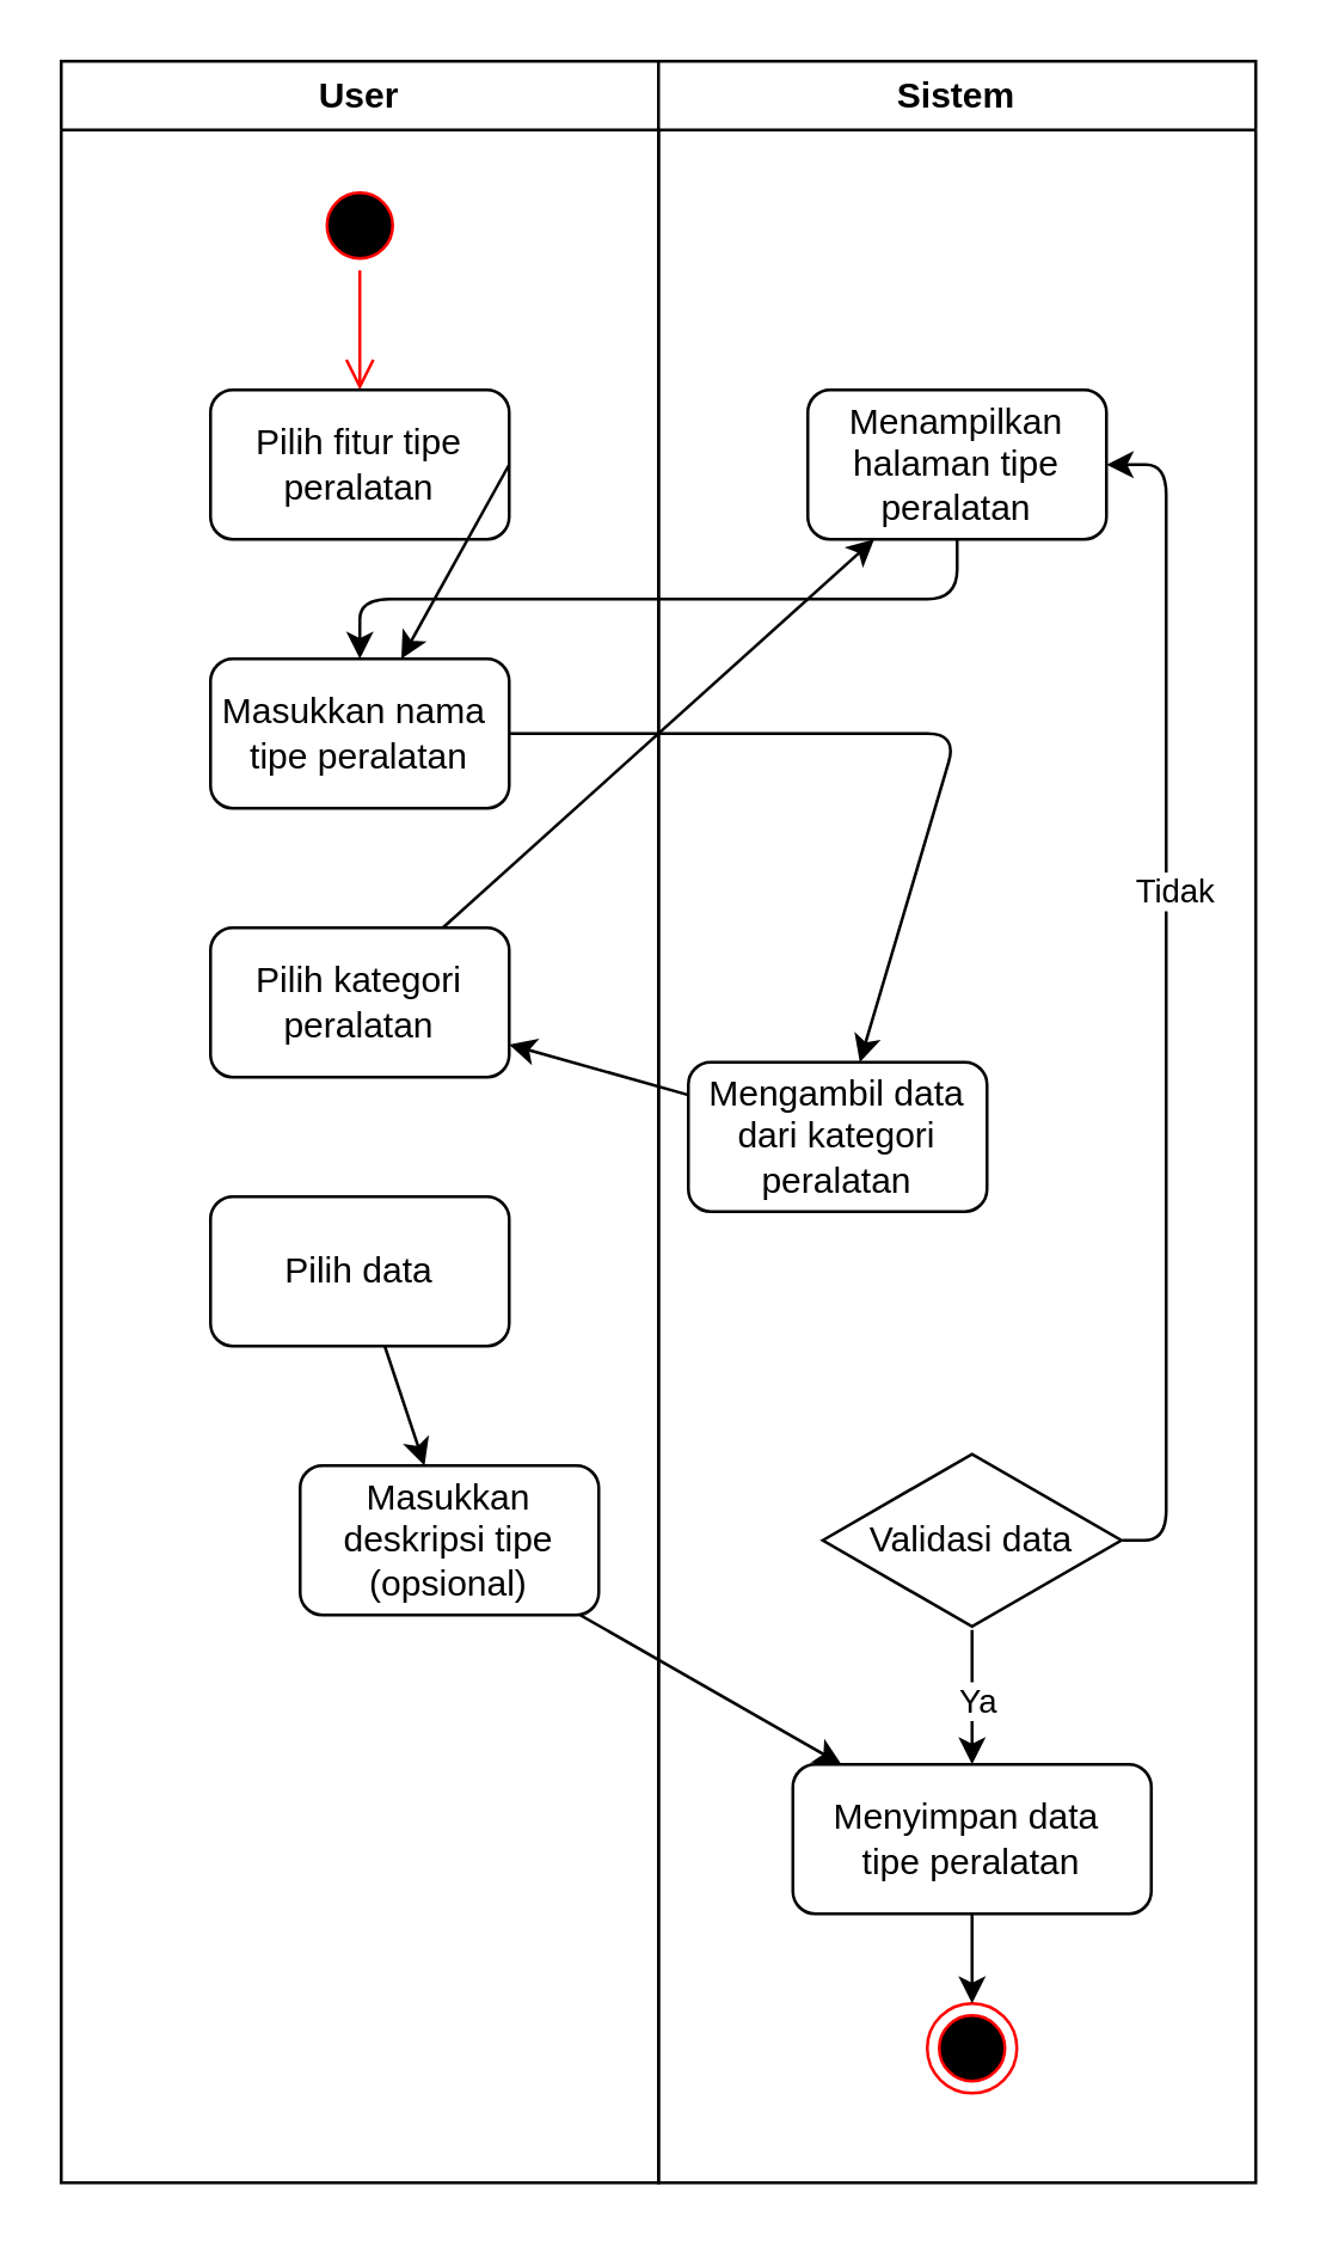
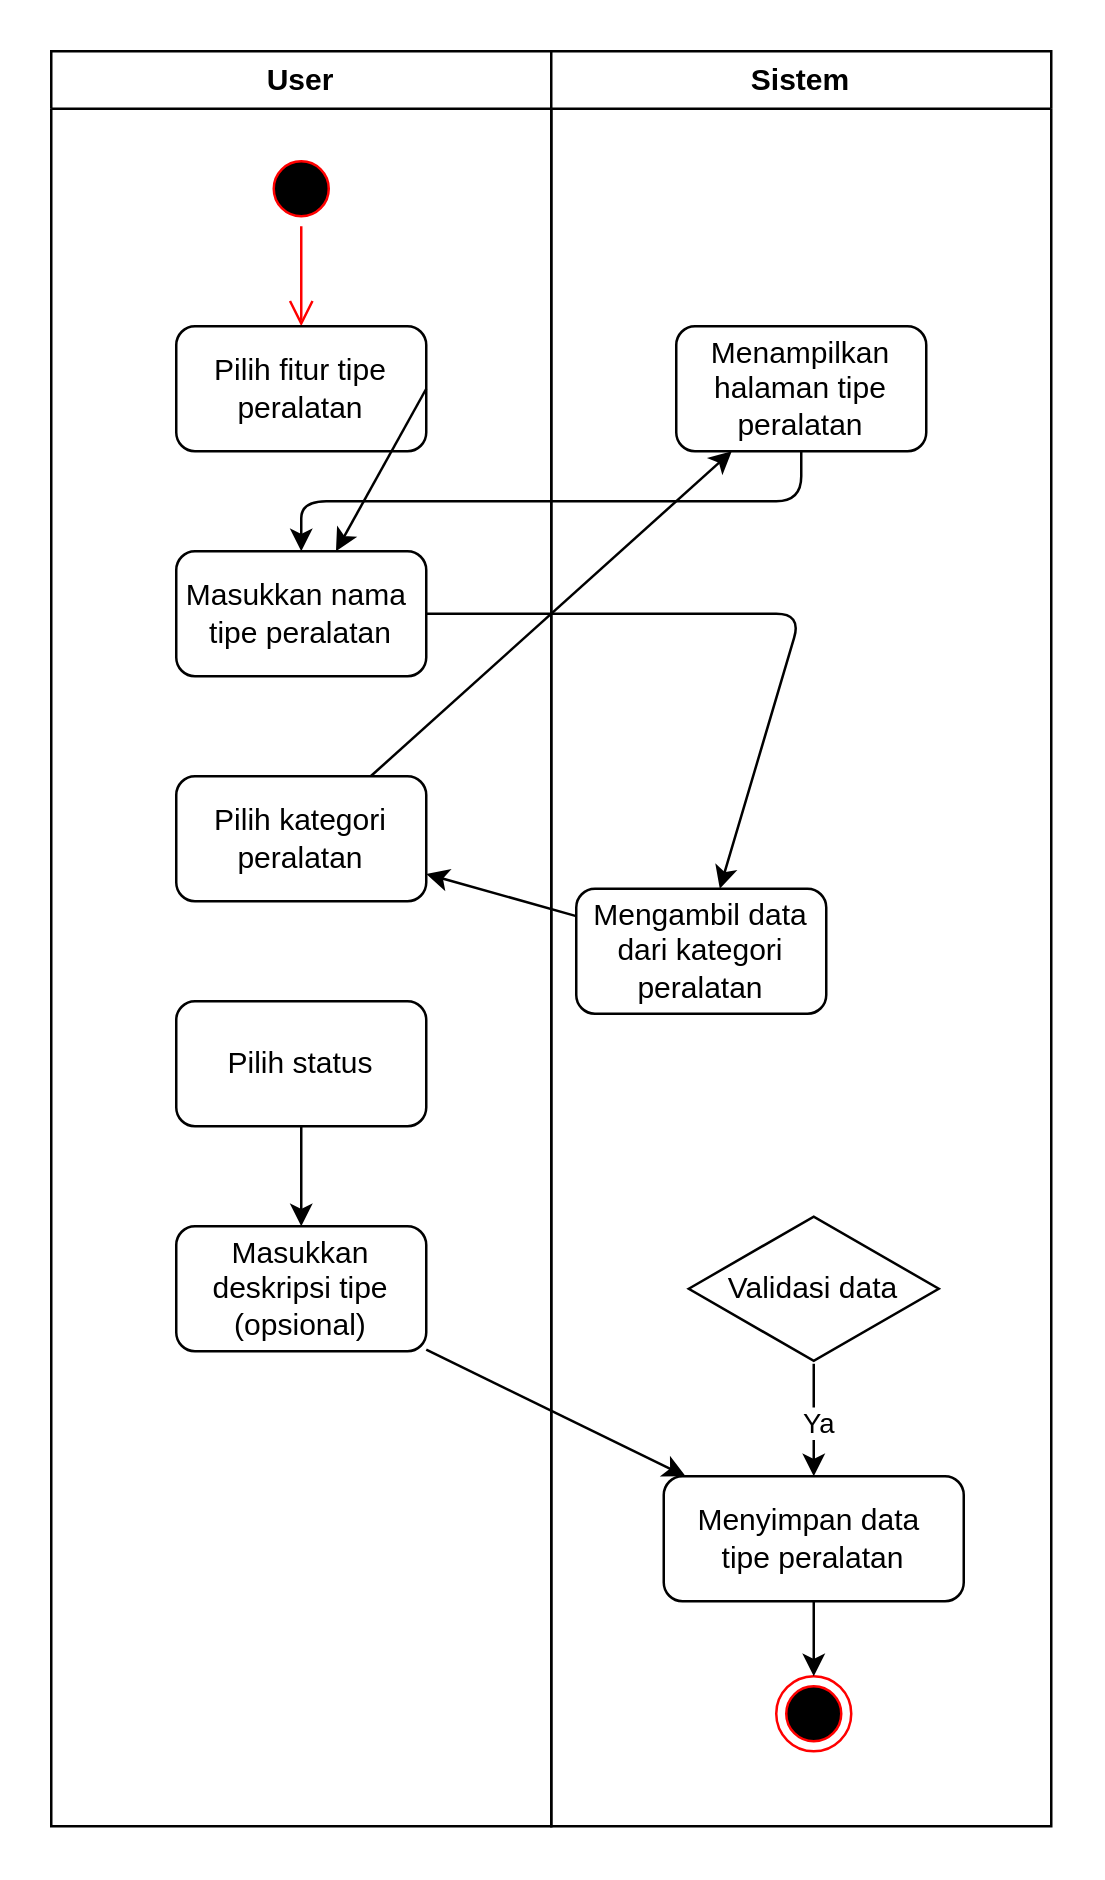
- <mxCell id="21" style="edgeStyle=none;html=1;entryX=1;entryY=0.5;entryDx=0;entryDy=0;exitX=1.004;exitY=0.5;exitDx=0;exitDy=0;exitPerimeter=0;" parent="12" source="18" target="13" edge="1"><mxGeometry relative="1" as="geometry"><Array as="points"><mxPoint x="170" y="495" /><mxPoint x="170" y="225" /><mxPoint x="170" y="135" /></Array></mxGeometry></mxCell>
- <mxCell id="22" value="Tidak" style="edgeLabel;html=1;align=center;verticalAlign=middle;resizable=0;points=[];" parent="21" vertex="1" connectable="0"><mxGeometry x="0.281" y="-2" relative="1" as="geometry"><mxPoint y="21" as="offset" /></mxGeometry></mxCell>
- <mxCell id="9" value="Pilih data" style="rounded=1;whiteSpace=wrap;html=1;" vertex="1" parent="2"><mxGeometry x="50" y="380" width="100" height="50" as="geometry" /></mxCell>
+ <mxCell id="9" value="Pilih status" style="rounded=1;whiteSpace=wrap;html=1;" vertex="1" parent="2"><mxGeometry x="50" y="380" width="100" height="50" as="geometry" /></mxCell>
- <mxCell id="10" value="Masukkan deskripsi tipe (opsional)" style="rounded=1;whiteSpace=wrap;html=1;" vertex="1" parent="2"><mxGeometry x="80" y="470" width="100" height="50" as="geometry" /></mxCell>
+ <mxCell id="10" value="Masukkan deskripsi tipe (opsional)" style="rounded=1;whiteSpace=wrap;html=1;" vertex="1" parent="2"><mxGeometry x="50" y="470" width="100" height="50" as="geometry" /></mxCell>
